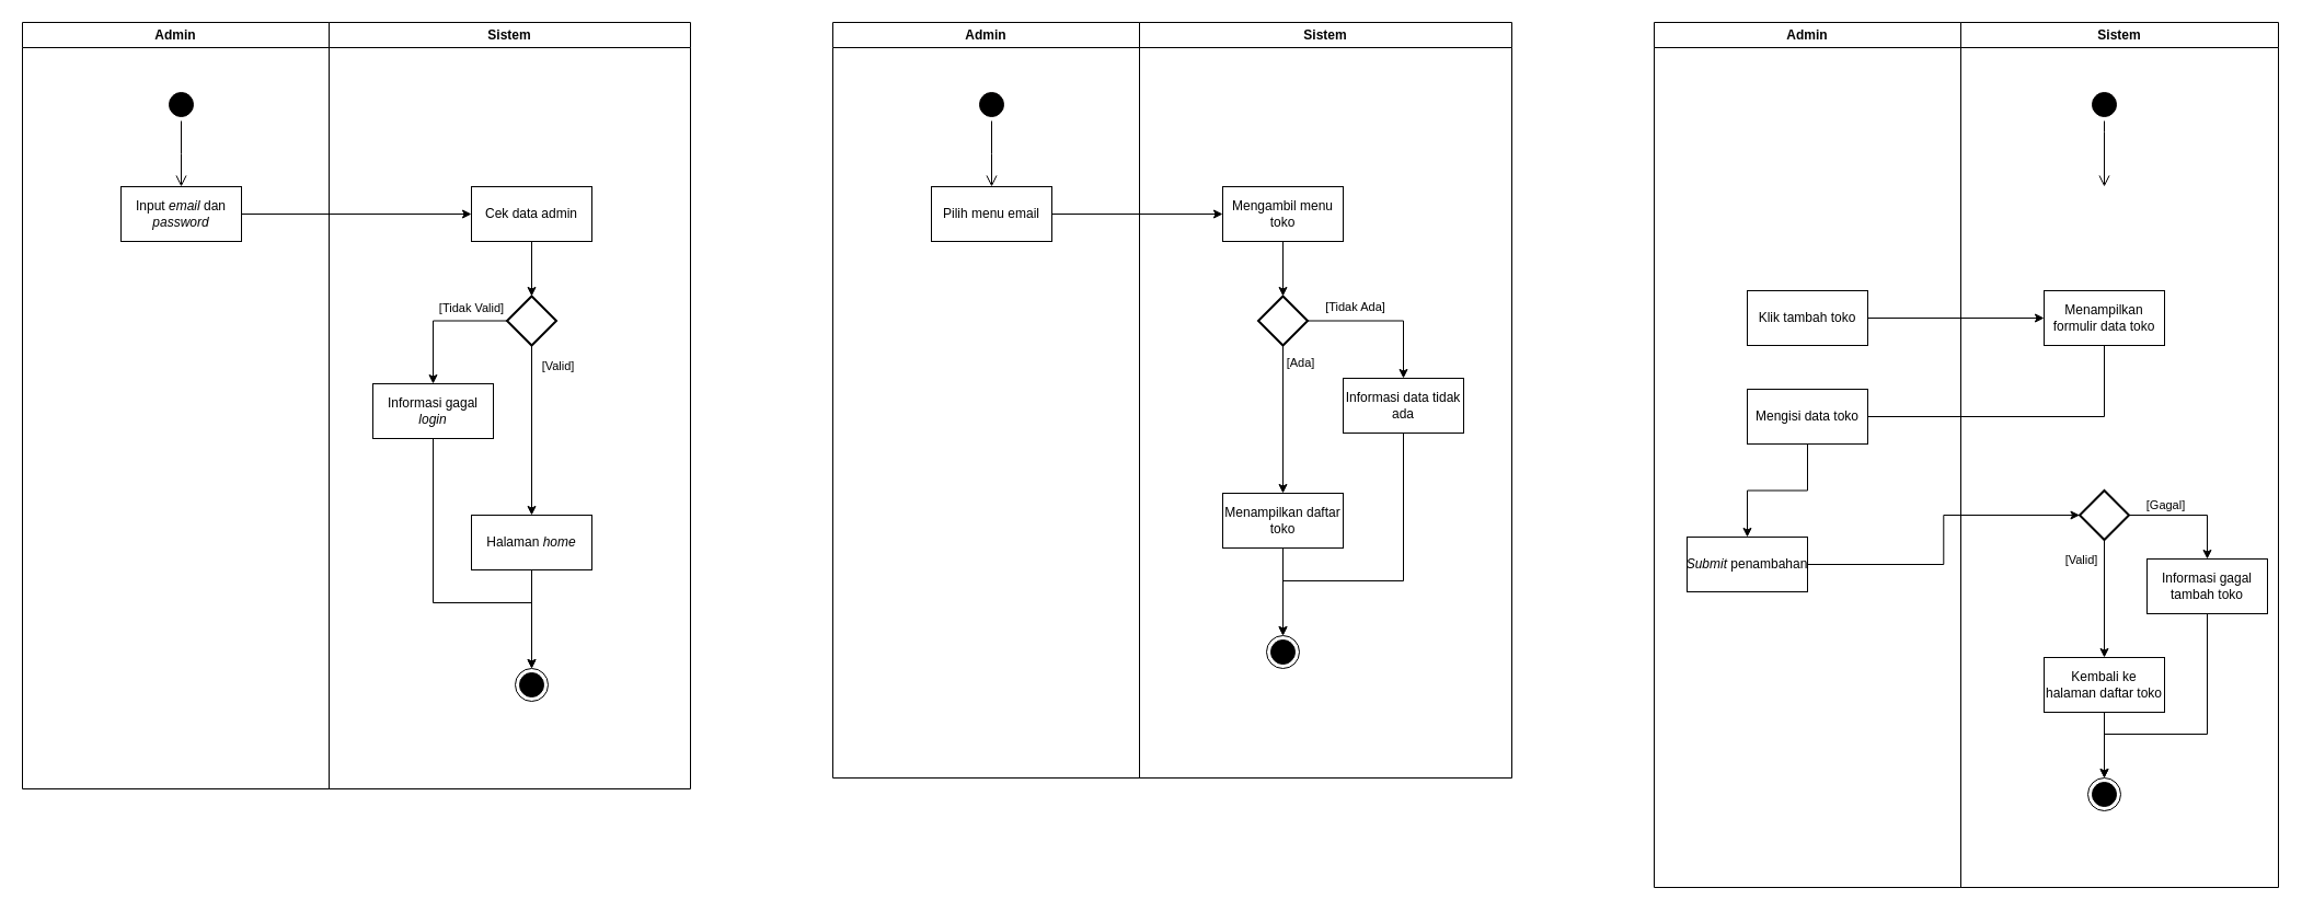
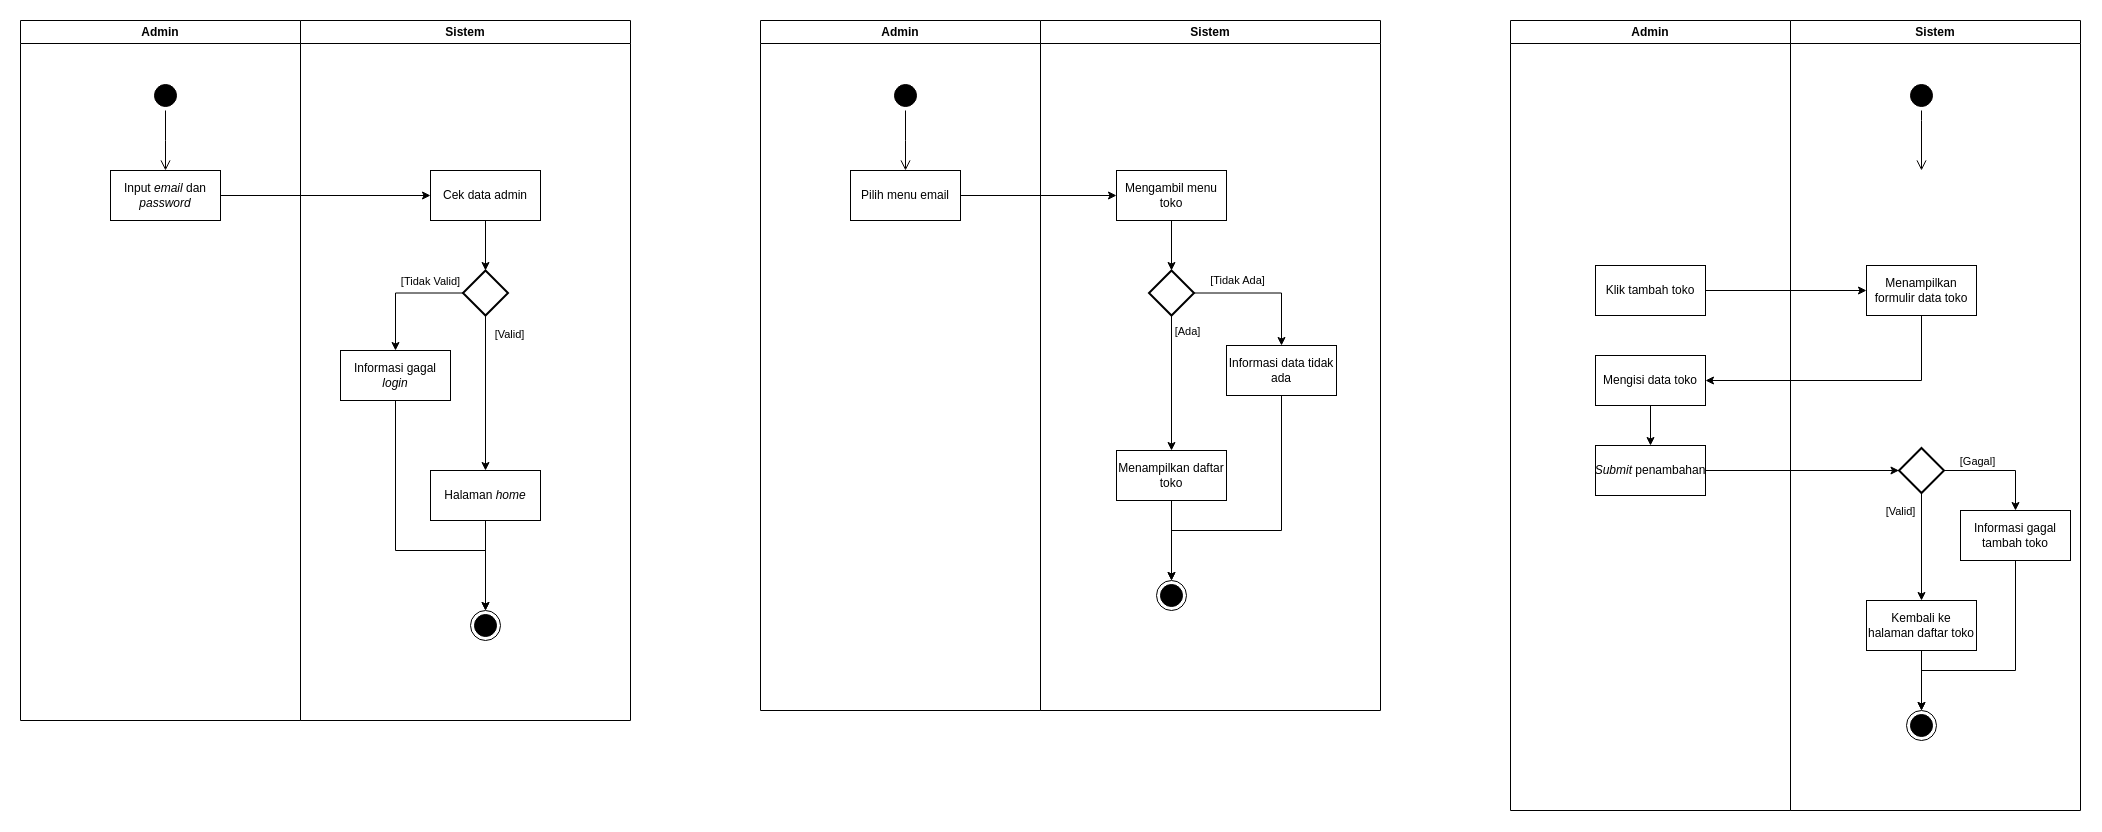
- <mxCell id="59" style="edgeStyle=orthogonalEdgeStyle;rounded=0;orthogonalLoop=1;jettySize=auto;html=1;entryX=1;entryY=0.5;entryDx=0;entryDy=0;endArrow=none;" edge="1" parent="1" source="45" target="42"><mxGeometry relative="1" as="geometry"><Array as="points"><mxPoint x="1921" y="380" /></Array></mxGeometry></mxCell>
+ <mxCell id="59" style="edgeStyle=orthogonalEdgeStyle;rounded=0;orthogonalLoop=1;jettySize=auto;html=1;entryX=1;entryY=0.5;entryDx=0;entryDy=0;" edge="1" parent="1" source="45" target="42"><mxGeometry relative="1" as="geometry"><Array as="points"><mxPoint x="1921" y="380" /></Array></mxGeometry></mxCell>
- <mxCell id="43" value="&lt;i&gt;Submit&lt;/i&gt;&amp;nbsp;penambahan" style="html=1;whiteSpace=wrap;" vertex="1" parent="39"><mxGeometry x="30" y="470" width="110" height="50" as="geometry" /></mxCell>
+ <mxCell id="43" value="&lt;i&gt;Submit&lt;/i&gt;&amp;nbsp;penambahan" style="html=1;whiteSpace=wrap;" vertex="1" parent="39"><mxGeometry x="85" y="425" width="110" height="50" as="geometry" /></mxCell>
